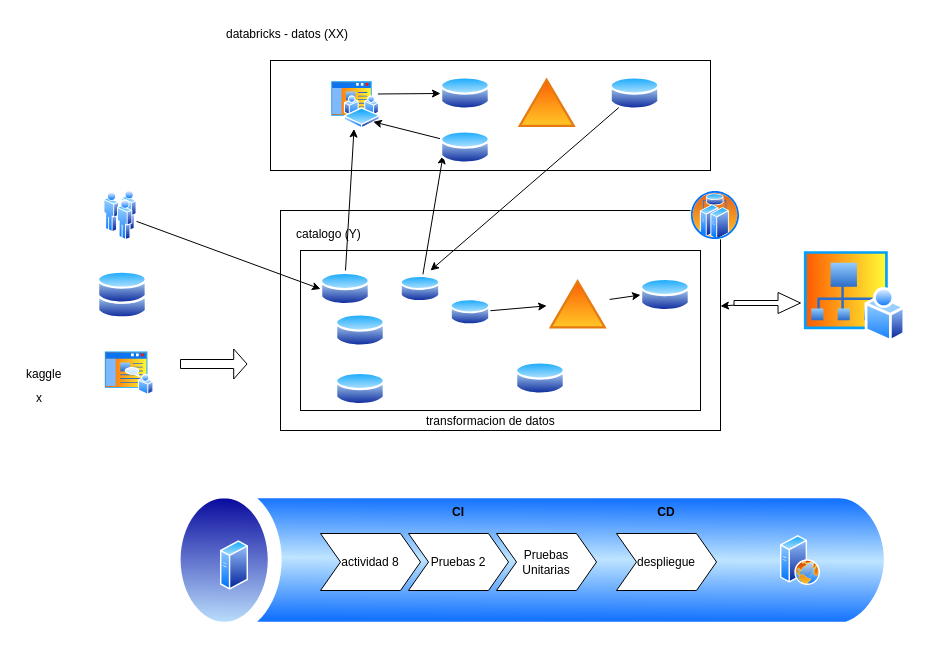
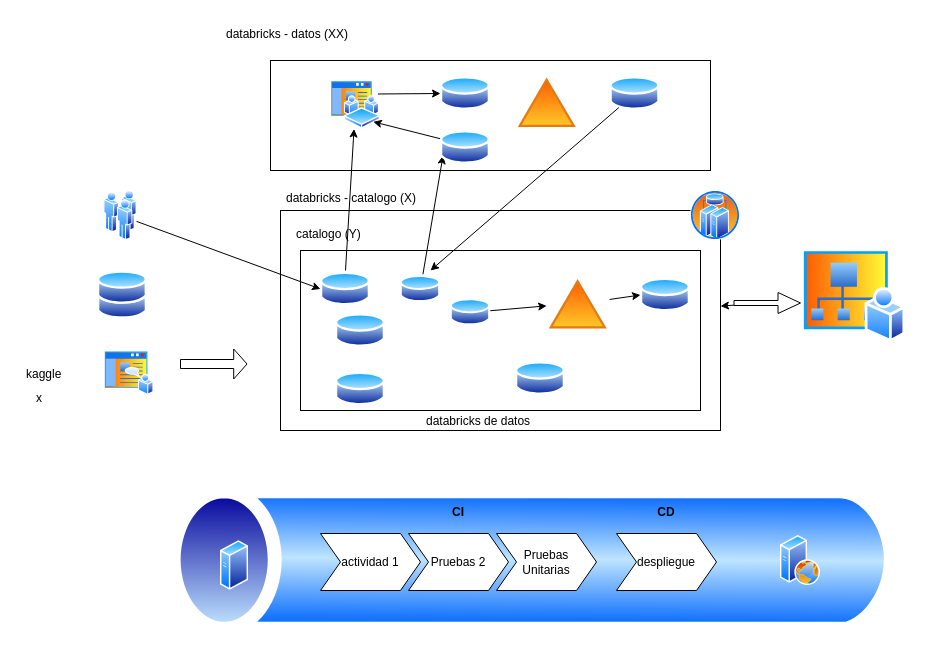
+ <mxCell id="5" value="databricks - catalogo (X)" style="text;strokeColor=none;fillColor=none;align=left;verticalAlign=top;spacingLeft=4;spacingRight=4;overflow=hidden;rotatable=0;points=[[0,0.5],[1,0.5]];portConstraint=eastwest;whiteSpace=wrap;html=1;" parent="1" vertex="1"><mxGeometry x="280" y="184" width="160" height="26" as="geometry" /></mxCell>
- <mxCell id="33" value="transformacion de datos&amp;nbsp;" style="text;strokeColor=none;fillColor=none;align=left;verticalAlign=top;spacingLeft=4;spacingRight=4;overflow=hidden;rotatable=0;points=[[0,0.5],[1,0.5]];portConstraint=eastwest;whiteSpace=wrap;html=1;" parent="1" vertex="1"><mxGeometry x="420" y="407" width="160" height="26" as="geometry" /></mxCell>
+ <mxCell id="33" value="databricks de datos&amp;nbsp;" style="text;strokeColor=none;fillColor=none;align=left;verticalAlign=top;spacingLeft=4;spacingRight=4;overflow=hidden;rotatable=0;points=[[0,0.5],[1,0.5]];portConstraint=eastwest;whiteSpace=wrap;html=1;" parent="1" vertex="1"><mxGeometry x="420" y="407" width="160" height="26" as="geometry" /></mxCell>
- <mxCell id="9" value="actividad 8" style="shape=step;perimeter=stepPerimeter;fixedSize=1;points=[];whiteSpace=wrap;html=1;" parent="8" vertex="1"><mxGeometry x="10" y="33" width="100" height="57" as="geometry" /></mxCell>
+ <mxCell id="9" value="actividad 1" style="shape=step;perimeter=stepPerimeter;fixedSize=1;points=[];whiteSpace=wrap;html=1;" parent="8" vertex="1"><mxGeometry x="10" y="33" width="100" height="57" as="geometry" /></mxCell>
